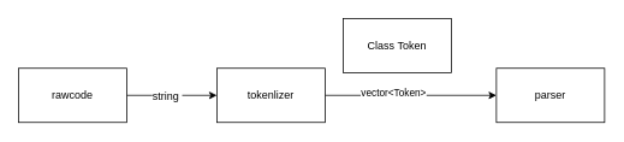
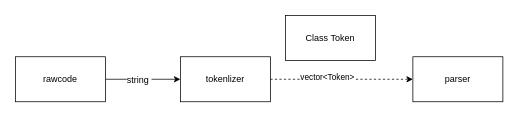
- <mxCell id="5" style="edgeStyle=orthogonalEdgeStyle;rounded=0;orthogonalLoop=1;jettySize=auto;html=1;exitX=1;exitY=0.5;exitDx=0;exitDy=0;entryX=0;entryY=0.5;entryDx=0;entryDy=0;" edge="1" parent="1" source="7" target="8"><mxGeometry relative="1" as="geometry" /></mxCell>
+ <mxCell id="5" style="edgeStyle=orthogonalEdgeStyle;rounded=0;orthogonalLoop=1;jettySize=auto;html=1;exitX=1;exitY=0.5;exitDx=0;exitDy=0;entryX=0;entryY=0.5;entryDx=0;entryDy=0;dashed=1;" edge="1" parent="1" source="7" target="8"><mxGeometry relative="1" as="geometry" /></mxCell>
